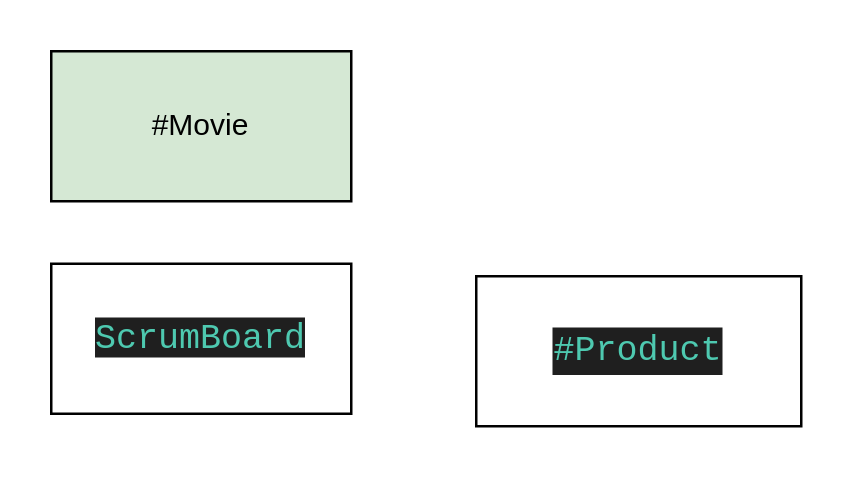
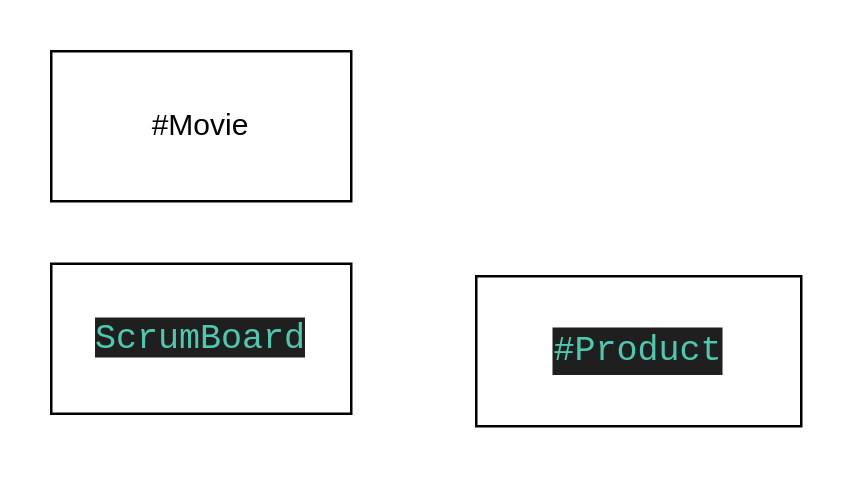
- <mxCell id="2" value="#Movie" style="rounded=0;whiteSpace=wrap;html=1;fillColor=#d5e8d4;" parent="1" vertex="1"><mxGeometry x="20" y="20" width="120" height="60" as="geometry" /></mxCell>
+ <mxCell id="2" value="#Movie" style="rounded=0;whiteSpace=wrap;html=1;" parent="1" vertex="1"><mxGeometry x="20" y="20" width="120" height="60" as="geometry" /></mxCell>
